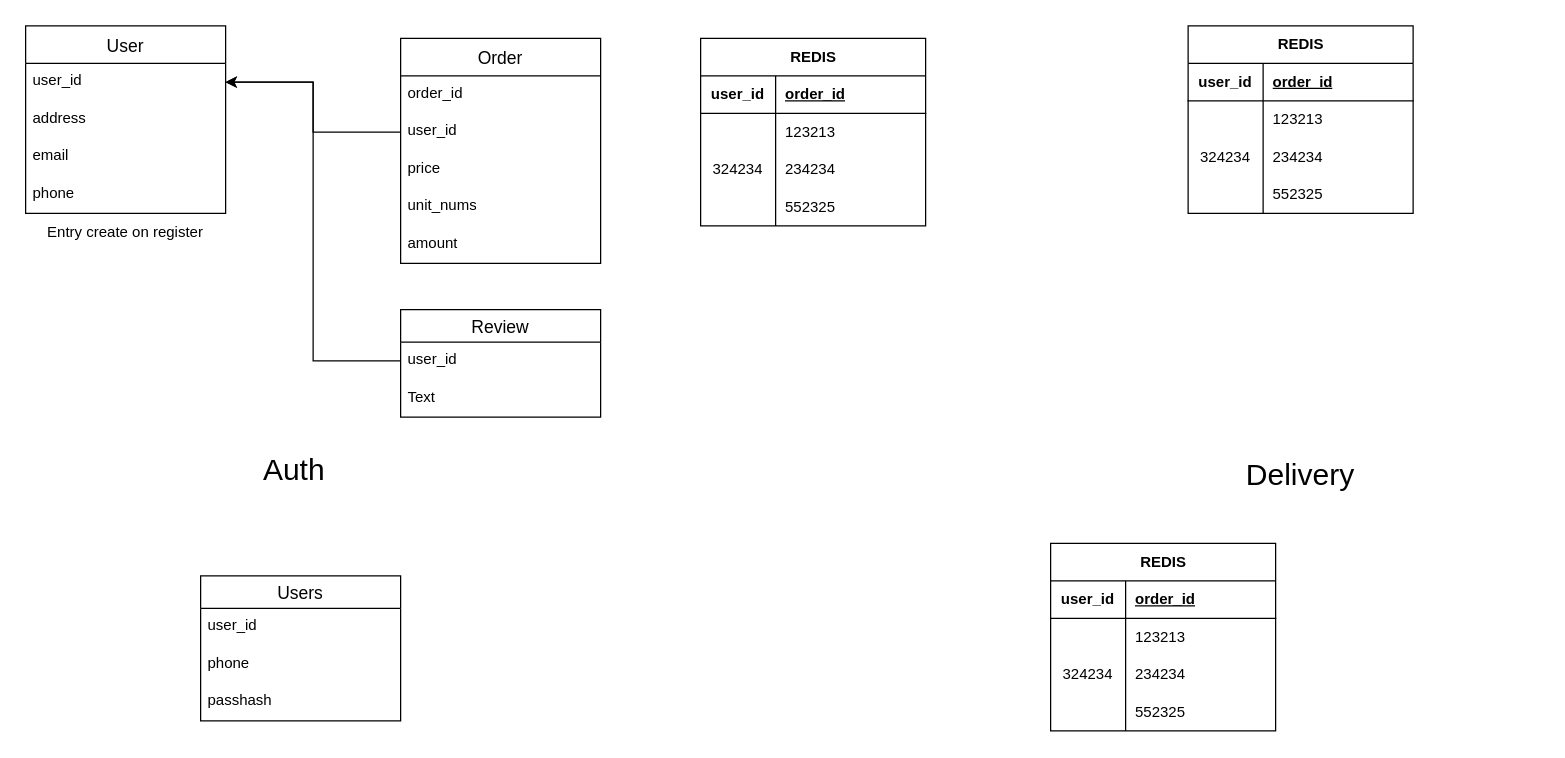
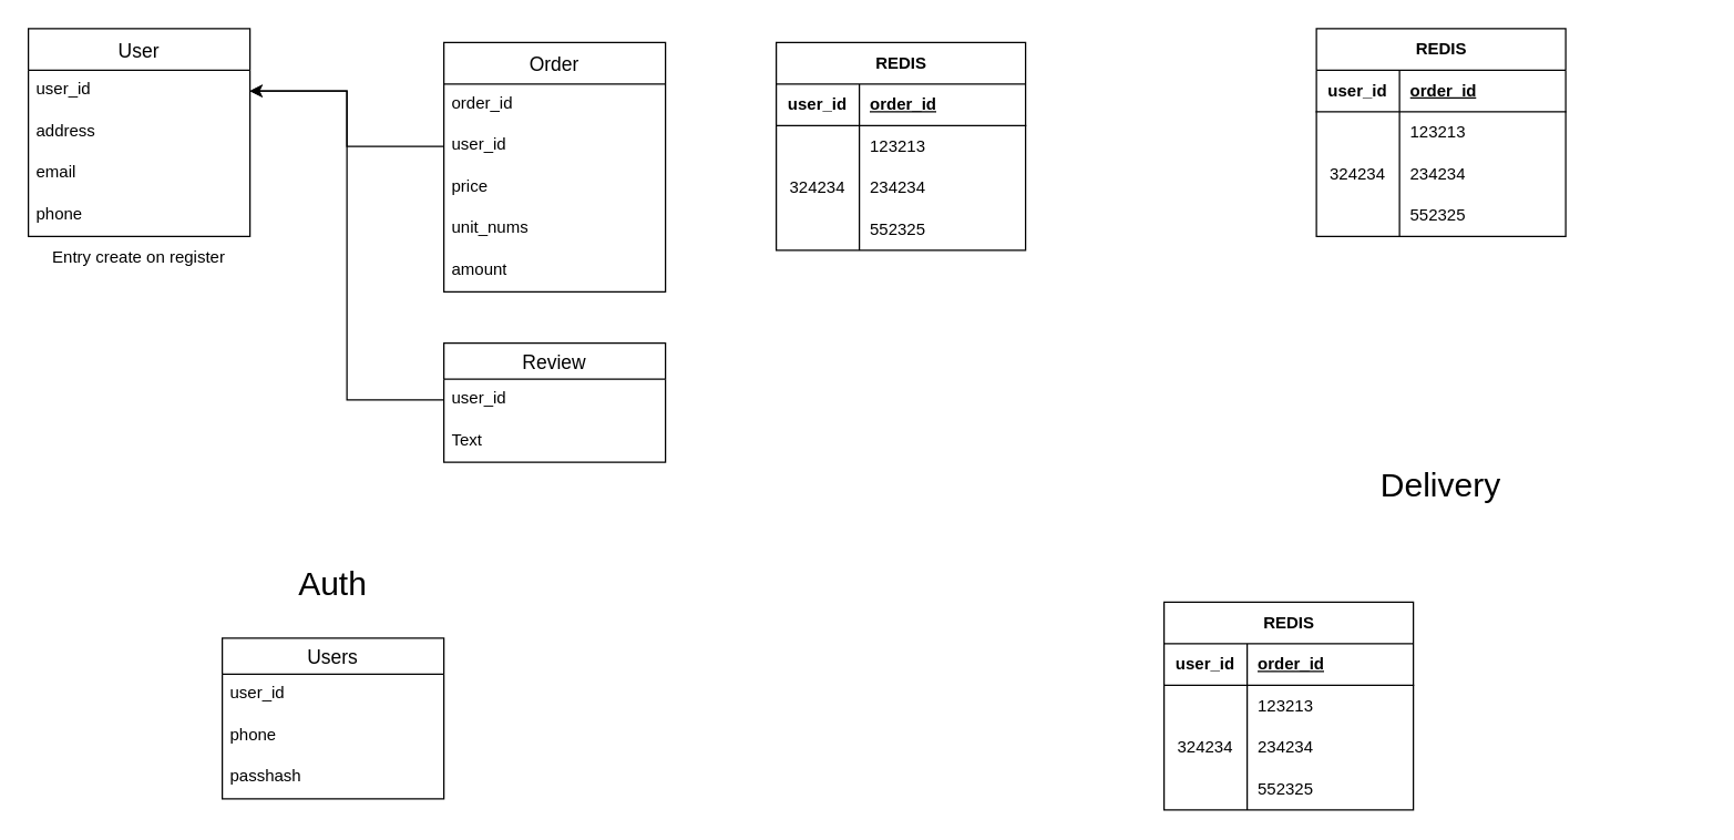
- <mxCell id="32" value="Auth" style="text;html=1;align=center;verticalAlign=middle;whiteSpace=wrap;rounded=0;fontSize=24;" vertex="1" parent="1"><mxGeometry x="45" y="355" width="380" height="41" as="geometry" /></mxCell>
+ <mxCell id="32" value="Auth" style="text;html=1;align=center;verticalAlign=middle;whiteSpace=wrap;rounded=0;fontSize=24;" vertex="1" parent="1"><mxGeometry x="50" y="400" width="380" height="41" as="geometry" /></mxCell>
- <mxCell id="63" value="Delivery" style="text;html=1;align=center;verticalAlign=middle;whiteSpace=wrap;rounded=0;fontSize=24;" vertex="1" parent="1"><mxGeometry x="850" y="359" width="380" height="41" as="geometry" /></mxCell>
+ <mxCell id="63" value="Delivery" style="text;html=1;align=center;verticalAlign=middle;whiteSpace=wrap;rounded=0;fontSize=24;" vertex="1" parent="1"><mxGeometry x="850" y="329" width="380" height="41" as="geometry" /></mxCell>
